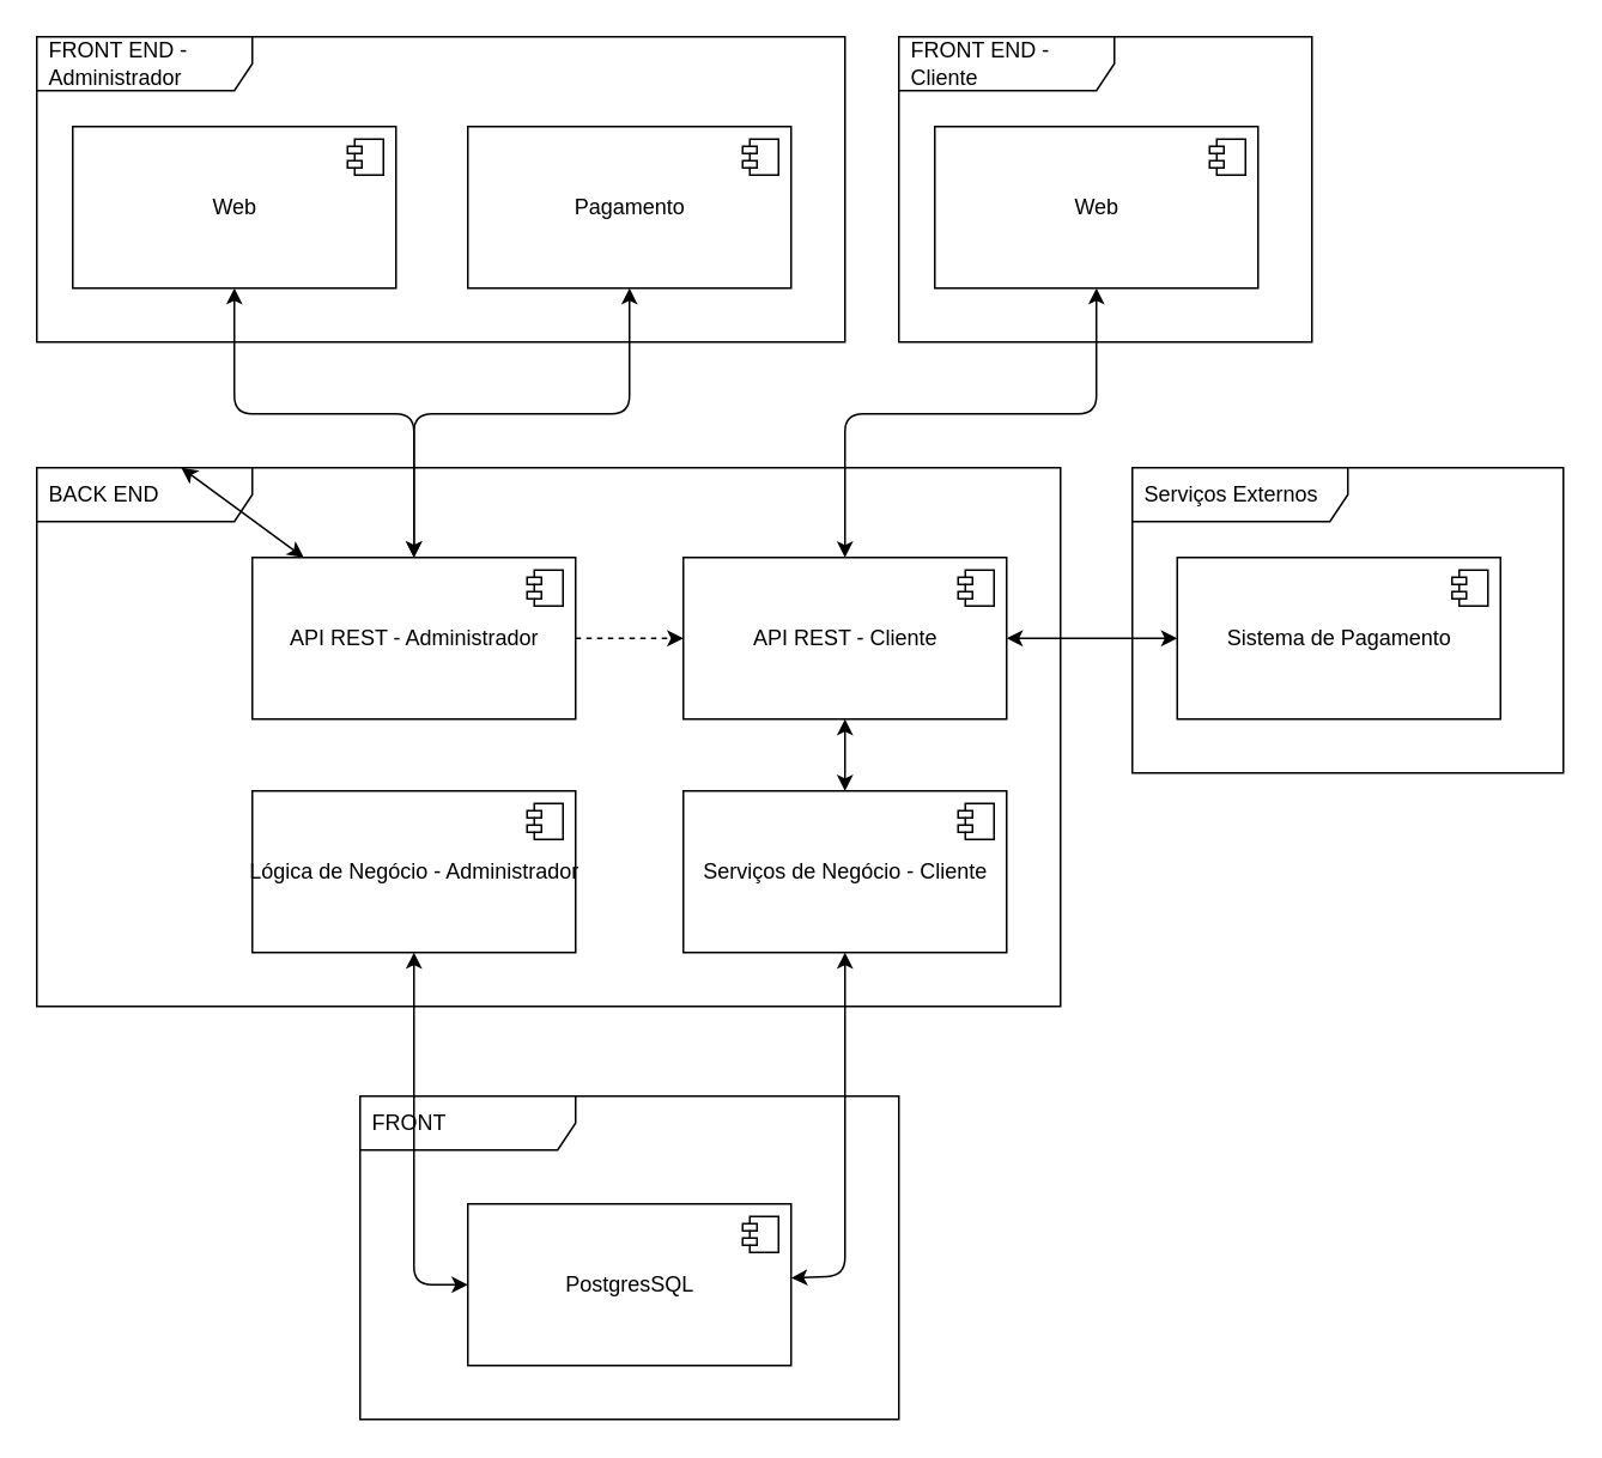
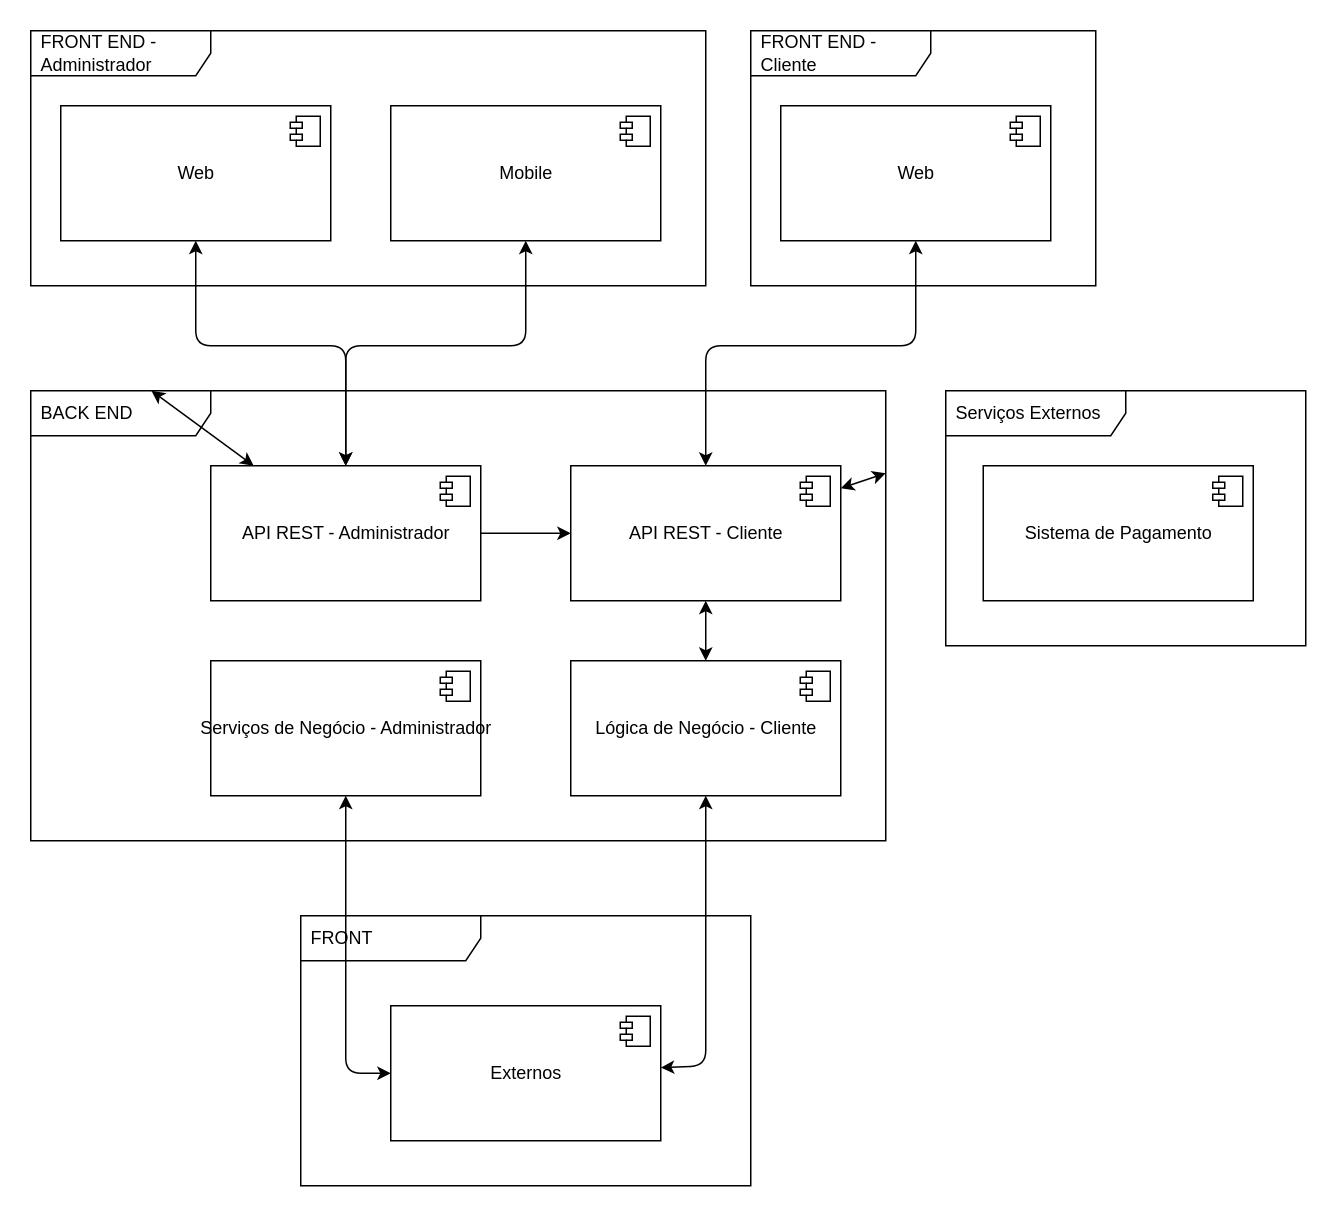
- <mxCell id="11" value="Pagamento" style="html=1;dropTarget=0;" parent="1" vertex="1"><mxGeometry x="260" y="70" width="180" height="90" as="geometry" /></mxCell>
+ <mxCell id="11" value="Mobile" style="html=1;dropTarget=0;" parent="1" vertex="1"><mxGeometry x="260" y="70" width="180" height="90" as="geometry" /></mxCell>
- <mxCell id="24" style="edgeStyle=none;html=1;entryX=0;entryY=0.5;entryDx=0;entryDy=0;startArrow=none;startFill=0;dashed=1;" parent="1" source="25" target="29" edge="1"><mxGeometry relative="1" as="geometry" /></mxCell>
+ <mxCell id="24" style="edgeStyle=none;html=1;entryX=0;entryY=0.5;entryDx=0;entryDy=0;startArrow=none;startFill=0;" parent="1" source="25" target="29" edge="1"><mxGeometry relative="1" as="geometry" /></mxCell>
- <mxCell id="28" style="edgeStyle=none;html=1;startArrow=classic;startFill=1;" edge="1" parent="1" source="29" target="32"><mxGeometry relative="1" as="geometry" /></mxCell>
+ <mxCell id="28" style="edgeStyle=none;html=1;startArrow=classic;startFill=1;" edge="1" parent="1" source="29" target="16"><mxGeometry relative="1" as="geometry" /></mxCell>
- <mxCell id="18" value="Lógica de Negócio - Administrador" style="html=1;dropTarget=0;" parent="1" vertex="1"><mxGeometry x="140" y="440" width="180" height="90" as="geometry" /></mxCell>
+ <mxCell id="18" value="Serviços de Negócio - Administrador" style="html=1;dropTarget=0;" parent="1" vertex="1"><mxGeometry x="140" y="440" width="180" height="90" as="geometry" /></mxCell>
- <mxCell id="21" value="Serviços de Negócio - Cliente" style="html=1;dropTarget=0;" parent="1" vertex="1"><mxGeometry x="380" y="440" width="180" height="90" as="geometry" /></mxCell>
+ <mxCell id="21" value="Lógica de Negócio - Cliente" style="html=1;dropTarget=0;" parent="1" vertex="1"><mxGeometry x="380" y="440" width="180" height="90" as="geometry" /></mxCell>
- <mxCell id="3" value="PostgresSQL" style="html=1;dropTarget=0;" parent="1" vertex="1"><mxGeometry x="260" y="670" width="180" height="90" as="geometry" /></mxCell>
+ <mxCell id="3" value="Externos" style="html=1;dropTarget=0;" parent="1" vertex="1"><mxGeometry x="260" y="670" width="180" height="90" as="geometry" /></mxCell>
